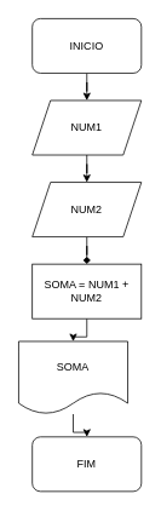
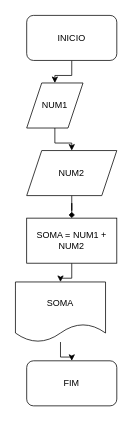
- <mxCell id="5" value="NUM1" style="shape=parallelogram;perimeter=parallelogramPerimeter;whiteSpace=wrap;html=1;fixedSize=1;" vertex="1" parent="1"><mxGeometry x="35" y="110" width="120" height="60" as="geometry" /></mxCell>
+ <mxCell id="5" value="NUM1" style="shape=parallelogram;perimeter=parallelogramPerimeter;whiteSpace=wrap;html=1;fixedSize=1;" vertex="1" parent="1"><mxGeometry x="35" y="110" width="75" height="60" as="geometry" /></mxCell>
